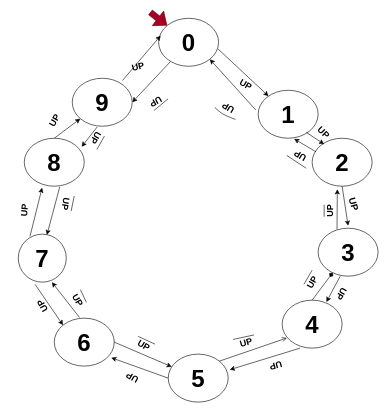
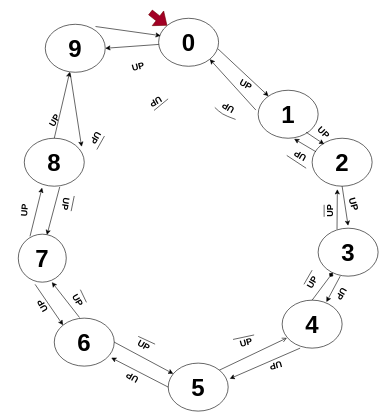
- <mxCell id="9" value="9" style="ellipse;whiteSpace=wrap;html=1;fontSize=40;fontStyle=1" vertex="1" parent="1"><mxGeometry x="120" y="130" width="100" height="80" as="geometry" /></mxCell>
+ <mxCell id="9" value="9" style="ellipse;whiteSpace=wrap;html=1;fontSize=40;fontStyle=1" vertex="1" parent="1"><mxGeometry x="75" y="40" width="100" height="80" as="geometry" /></mxCell>
- <mxCell id="12" value="5" style="ellipse;whiteSpace=wrap;html=1;fontSize=40;fontStyle=1" vertex="1" parent="1"><mxGeometry x="280" y="590" width="100" height="80" as="geometry" /></mxCell>
+ <mxCell id="12" value="5" style="ellipse;whiteSpace=wrap;html=1;fontSize=40;fontStyle=1" vertex="1" parent="1"><mxGeometry x="280" y="605" width="100" height="80" as="geometry" /></mxCell>
